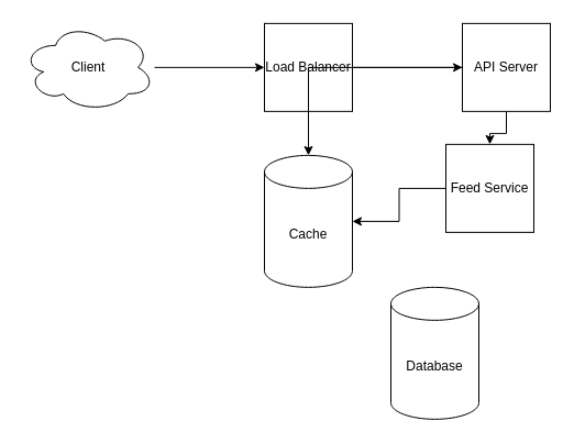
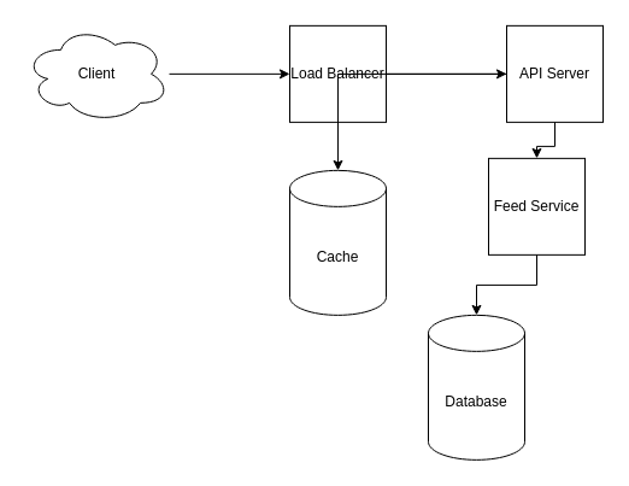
- <mxCell id="12" style="edgeStyle=orthogonalEdgeStyle;rounded=0;orthogonalLoop=1;jettySize=auto;html=1;" edge="1" parent="1" source="5" target="6"><mxGeometry relative="1" as="geometry" /></mxCell>
+ <mxCell id="12" style="edgeStyle=orthogonalEdgeStyle;rounded=0;orthogonalLoop=1;jettySize=auto;html=1;" edge="1" parent="1" source="5" target="7"><mxGeometry relative="1" as="geometry" /></mxCell>
